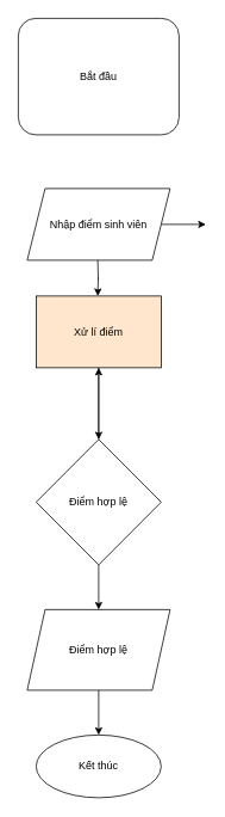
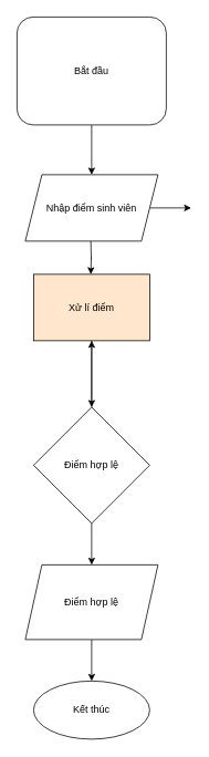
+ <mxCell id="2" value="" style="edgeStyle=orthogonalEdgeStyle;rounded=0;orthogonalLoop=1;jettySize=auto;html=1;" edge="1" parent="1" source="3" target="6"><mxGeometry relative="1" as="geometry" /></mxCell>
